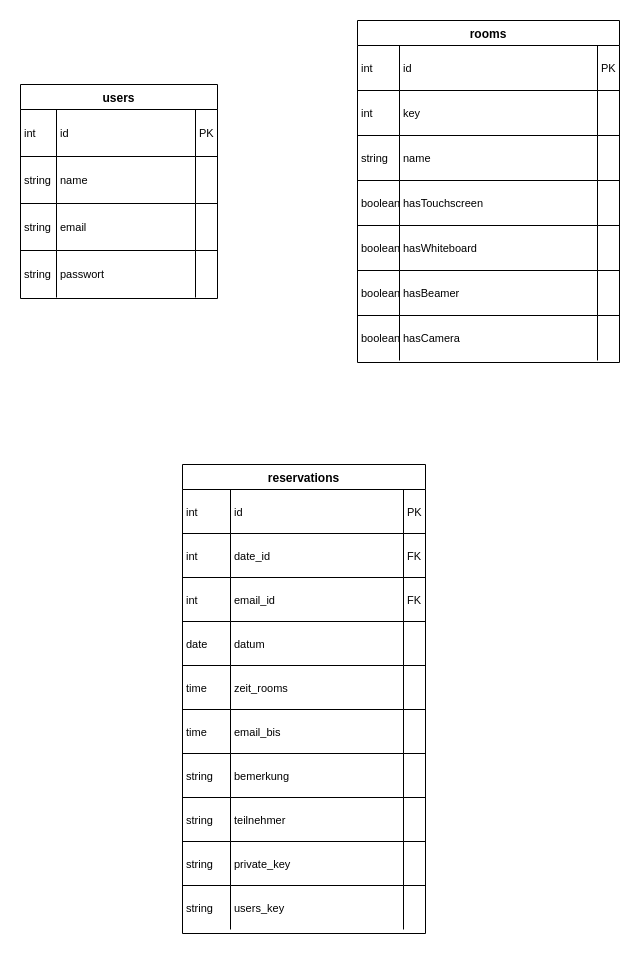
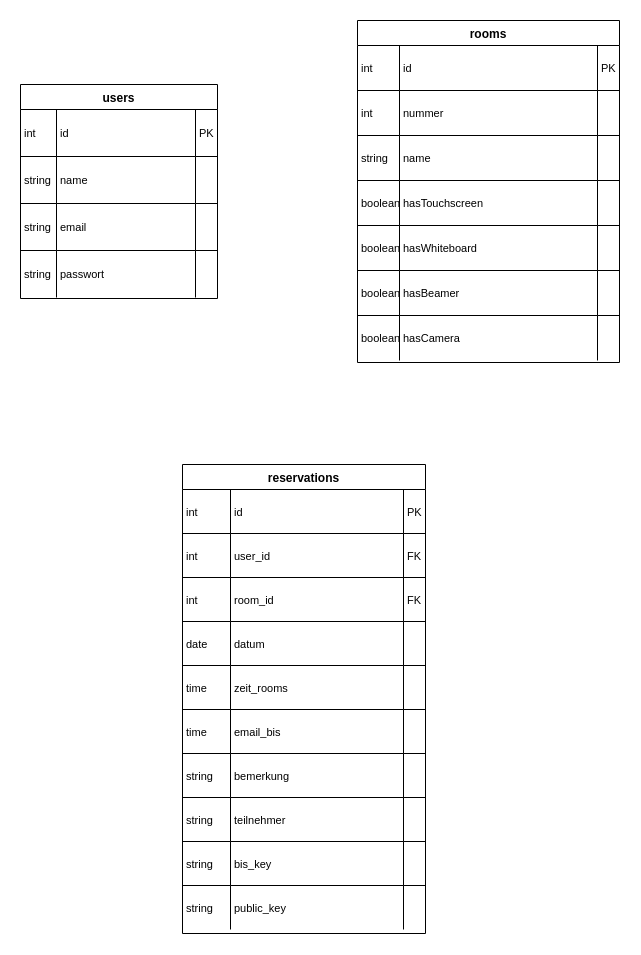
- <mxCell id="67" value="key" style="shape=partialRectangle;connectable=0;fillColor=none;top=0;left=0;bottom=0;right=0;align=left;spacingLeft=2;overflow=hidden;fontSize=11;" vertex="1" parent="65"><mxGeometry x="42" width="198" height="45" as="geometry"><mxRectangle width="198" height="45" as="alternateBounds" /></mxGeometry></mxCell>
+ <mxCell id="67" value="nummer" style="shape=partialRectangle;connectable=0;fillColor=none;top=0;left=0;bottom=0;right=0;align=left;spacingLeft=2;overflow=hidden;fontSize=11;" vertex="1" parent="65"><mxGeometry x="42" width="198" height="45" as="geometry"><mxRectangle width="198" height="45" as="alternateBounds" /></mxGeometry></mxCell>
- <mxCell id="26" value="date_id" style="shape=partialRectangle;connectable=0;fillColor=none;top=0;left=0;bottom=0;right=0;align=left;spacingLeft=2;overflow=hidden;fontSize=11;" vertex="1" parent="24"><mxGeometry x="48" width="173" height="44" as="geometry"><mxRectangle width="173" height="44" as="alternateBounds" /></mxGeometry></mxCell>
+ <mxCell id="26" value="user_id" style="shape=partialRectangle;connectable=0;fillColor=none;top=0;left=0;bottom=0;right=0;align=left;spacingLeft=2;overflow=hidden;fontSize=11;" vertex="1" parent="24"><mxGeometry x="48" width="173" height="44" as="geometry"><mxRectangle width="173" height="44" as="alternateBounds" /></mxGeometry></mxCell>
- <mxCell id="30" value="email_id" style="shape=partialRectangle;connectable=0;fillColor=none;top=0;left=0;bottom=0;right=0;align=left;spacingLeft=2;overflow=hidden;fontSize=11;" vertex="1" parent="28"><mxGeometry x="48" width="173" height="44" as="geometry"><mxRectangle width="173" height="44" as="alternateBounds" /></mxGeometry></mxCell>
+ <mxCell id="30" value="room_id" style="shape=partialRectangle;connectable=0;fillColor=none;top=0;left=0;bottom=0;right=0;align=left;spacingLeft=2;overflow=hidden;fontSize=11;" vertex="1" parent="28"><mxGeometry x="48" width="173" height="44" as="geometry"><mxRectangle width="173" height="44" as="alternateBounds" /></mxGeometry></mxCell>
- <mxCell id="54" value="private_key" style="shape=partialRectangle;connectable=0;fillColor=none;top=0;left=0;bottom=0;right=0;align=left;spacingLeft=2;overflow=hidden;fontSize=11;" vertex="1" parent="52"><mxGeometry x="48" width="173" height="44" as="geometry"><mxRectangle width="173" height="44" as="alternateBounds" /></mxGeometry></mxCell>
+ <mxCell id="54" value="bis_key" style="shape=partialRectangle;connectable=0;fillColor=none;top=0;left=0;bottom=0;right=0;align=left;spacingLeft=2;overflow=hidden;fontSize=11;" vertex="1" parent="52"><mxGeometry x="48" width="173" height="44" as="geometry"><mxRectangle width="173" height="44" as="alternateBounds" /></mxGeometry></mxCell>
- <mxCell id="58" value="users_key" style="shape=partialRectangle;connectable=0;fillColor=none;top=0;left=0;bottom=0;right=0;align=left;spacingLeft=2;overflow=hidden;fontSize=11;" vertex="1" parent="56"><mxGeometry x="48" width="173" height="44" as="geometry"><mxRectangle width="173" height="44" as="alternateBounds" /></mxGeometry></mxCell>
+ <mxCell id="58" value="public_key" style="shape=partialRectangle;connectable=0;fillColor=none;top=0;left=0;bottom=0;right=0;align=left;spacingLeft=2;overflow=hidden;fontSize=11;" vertex="1" parent="56"><mxGeometry x="48" width="173" height="44" as="geometry"><mxRectangle width="173" height="44" as="alternateBounds" /></mxGeometry></mxCell>
